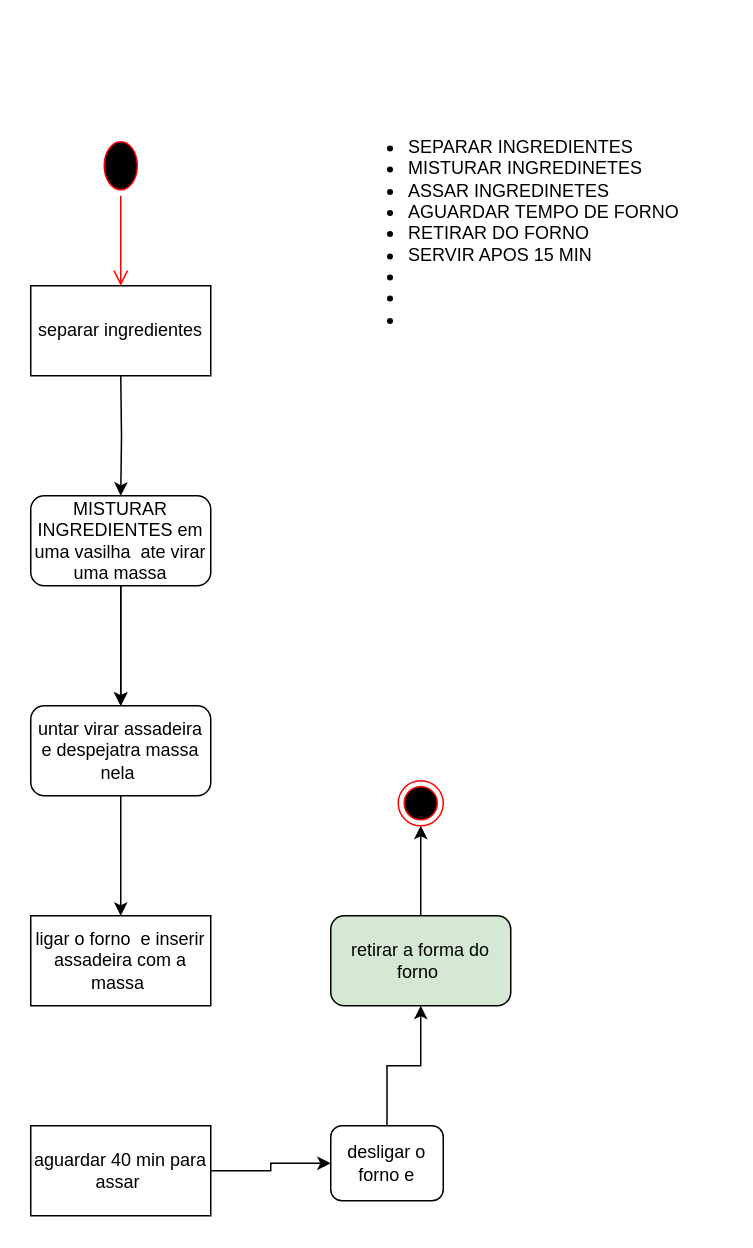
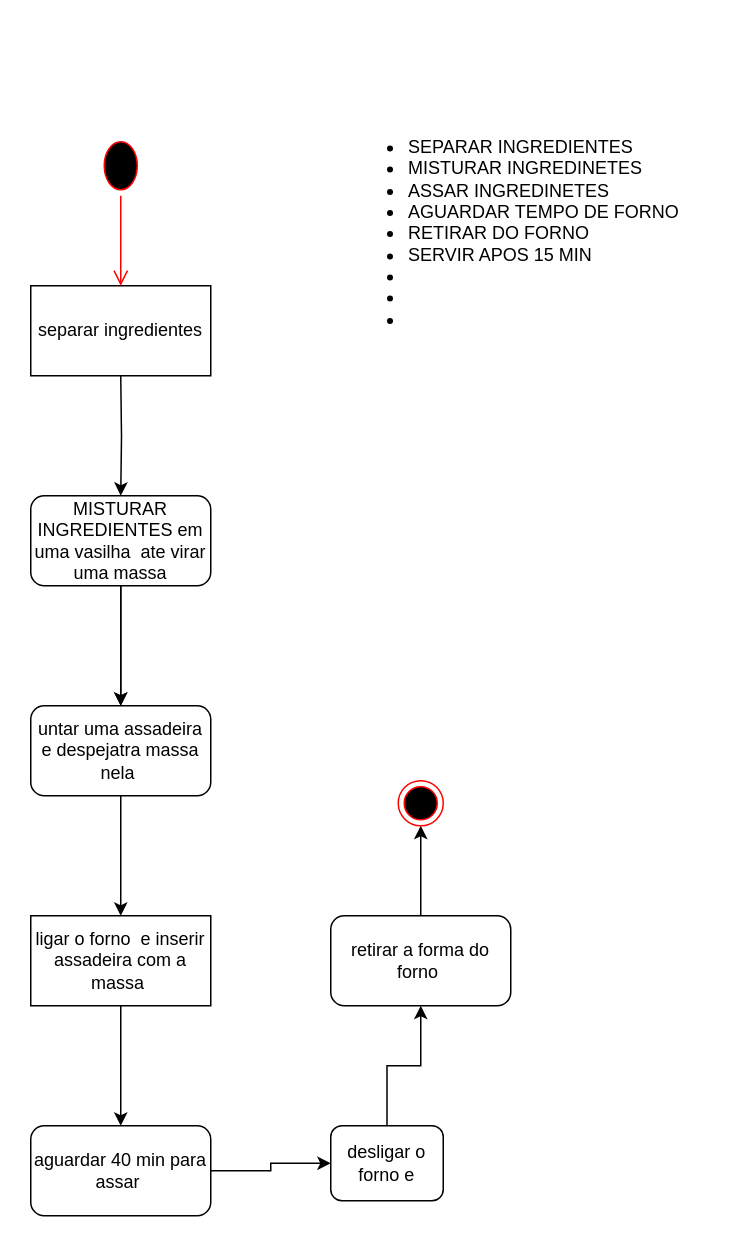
- <mxCell id="8" value="untar virar assadeira e despejatra massa nela&amp;nbsp;" style="whiteSpace=wrap;html=1;rounded=1;" vertex="1" parent="1"><mxGeometry x="20" y="470" width="120" height="60" as="geometry" /></mxCell>
+ <mxCell id="8" value="untar uma assadeira e despejatra massa nela&amp;nbsp;" style="whiteSpace=wrap;html=1;rounded=1;" vertex="1" parent="1"><mxGeometry x="20" y="470" width="120" height="60" as="geometry" /></mxCell>
- <mxCell id="17" value="retirar a forma do forno&amp;nbsp;" style="whiteSpace=wrap;html=1;rounded=1;fillColor=#d5e8d4;" vertex="1" parent="1"><mxGeometry x="220" y="610" width="120" height="60" as="geometry" /></mxCell>
+ <mxCell id="17" value="retirar a forma do forno&amp;nbsp;" style="whiteSpace=wrap;html=1;rounded=1;" vertex="1" parent="1"><mxGeometry x="220" y="610" width="120" height="60" as="geometry" /></mxCell>
+ <mxCell id="9" value="" style="edgeStyle=orthogonalEdgeStyle;rounded=0;orthogonalLoop=1;jettySize=auto;html=1;" edge="1" parent="1" source="10" target="12"><mxGeometry relative="1" as="geometry" /></mxCell>
- <mxCell id="12" value="aguardar 40 min para assar&amp;nbsp;" style="whiteSpace=wrap;html=1;rounded=0;" vertex="1" parent="1"><mxGeometry x="20" y="750" width="120" height="60" as="geometry" /></mxCell>
+ <mxCell id="12" value="aguardar 40 min para assar&amp;nbsp;" style="whiteSpace=wrap;html=1;rounded=1;" vertex="1" parent="1"><mxGeometry x="20" y="750" width="120" height="60" as="geometry" /></mxCell>
